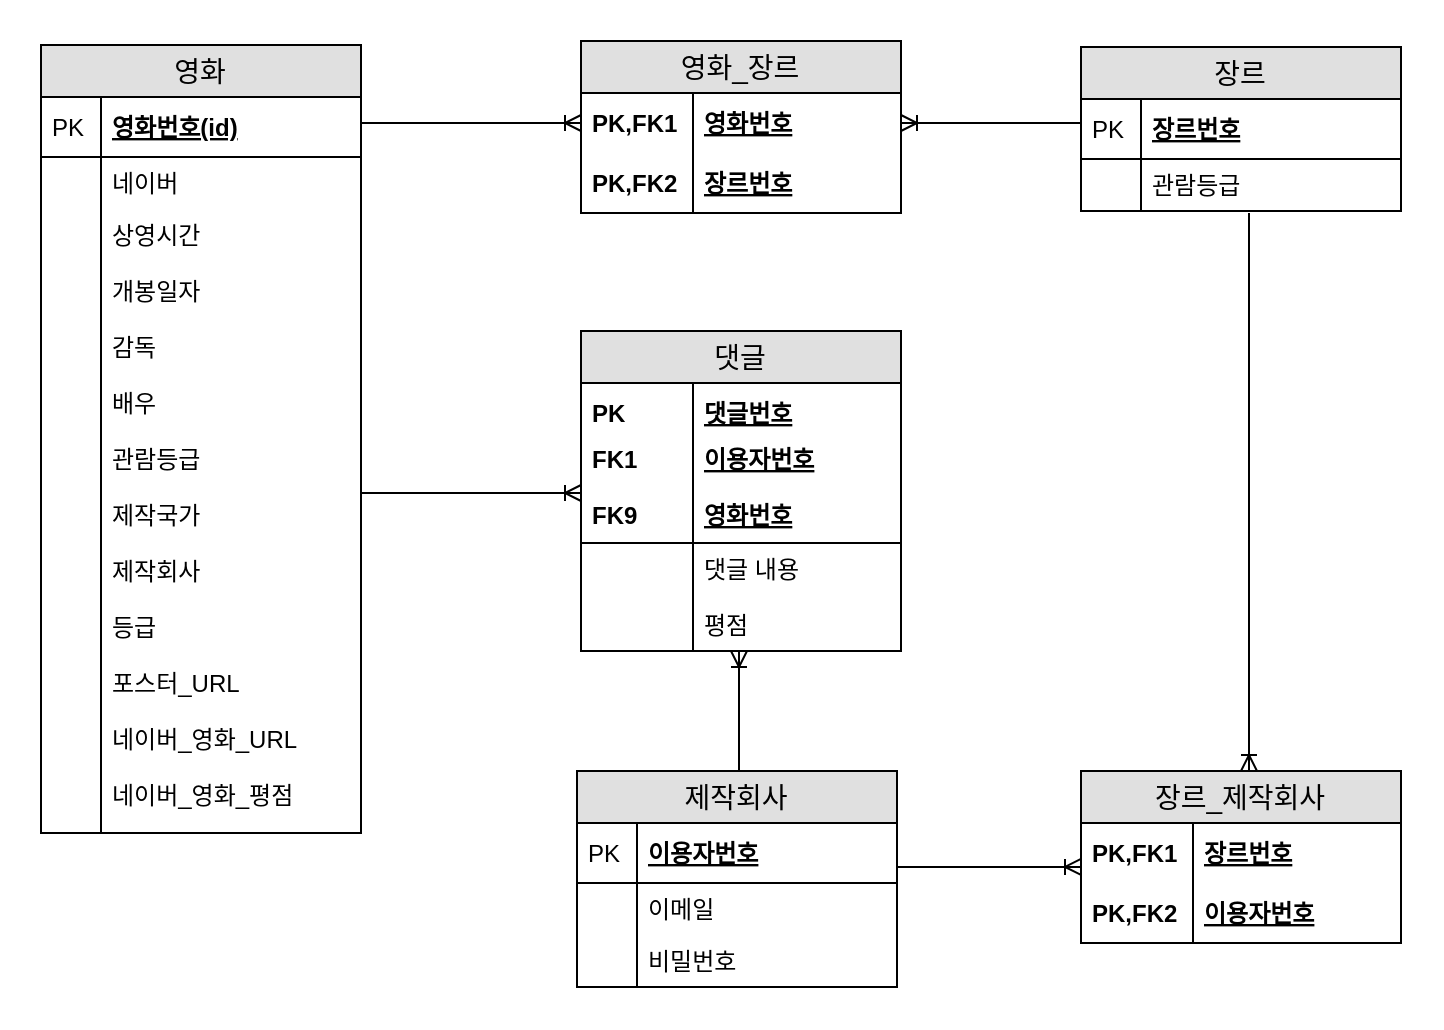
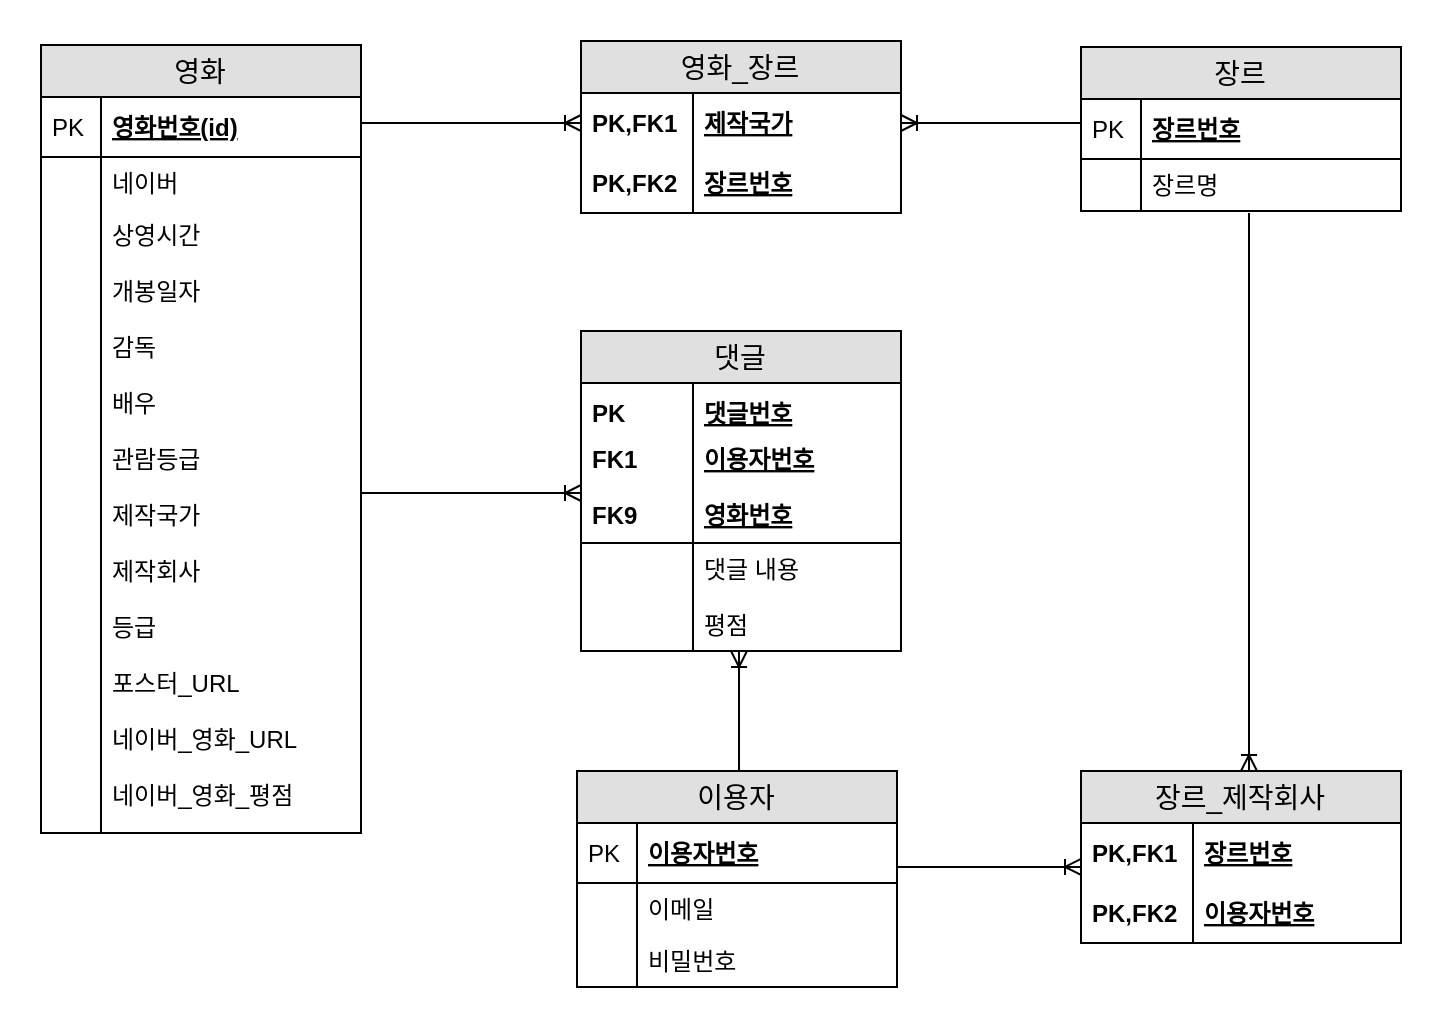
- <mxCell id="14" value="영화번호" style="shape=partialRectangle;top=0;left=0;right=0;bottom=0;align=left;verticalAlign=middle;fillColor=none;spacingLeft=60;spacingRight=4;overflow=hidden;rotatable=0;points=[[0,0.5],[1,0.5]];portConstraint=eastwest;dropTarget=0;fontStyle=5;fontSize=12;" vertex="1" parent="13"><mxGeometry y="26" width="160" height="30" as="geometry" /></mxCell>
+ <mxCell id="14" value="제작국가" style="shape=partialRectangle;top=0;left=0;right=0;bottom=0;align=left;verticalAlign=middle;fillColor=none;spacingLeft=60;spacingRight=4;overflow=hidden;rotatable=0;points=[[0,0.5],[1,0.5]];portConstraint=eastwest;dropTarget=0;fontStyle=5;fontSize=12;" vertex="1" parent="13"><mxGeometry y="26" width="160" height="30" as="geometry" /></mxCell>
- <mxCell id="21" value="관람등급" style="shape=partialRectangle;top=0;left=0;right=0;bottom=0;align=left;verticalAlign=top;fillColor=none;spacingLeft=34;spacingRight=4;overflow=hidden;rotatable=0;points=[[0,0.5],[1,0.5]];portConstraint=eastwest;dropTarget=0;fontSize=12;" vertex="1" parent="18"><mxGeometry y="56" width="160" height="26" as="geometry" /></mxCell>
+ <mxCell id="21" value="장르명" style="shape=partialRectangle;top=0;left=0;right=0;bottom=0;align=left;verticalAlign=top;fillColor=none;spacingLeft=34;spacingRight=4;overflow=hidden;rotatable=0;points=[[0,0.5],[1,0.5]];portConstraint=eastwest;dropTarget=0;fontSize=12;" vertex="1" parent="18"><mxGeometry y="56" width="160" height="26" as="geometry" /></mxCell>
- <mxCell id="30" value="제작회사" style="swimlane;fontStyle=0;childLayout=stackLayout;horizontal=1;startSize=26;fillColor=#e0e0e0;horizontalStack=0;resizeParent=1;resizeParentMax=0;resizeLast=0;collapsible=1;marginBottom=0;swimlaneFillColor=#ffffff;align=center;fontSize=14;" vertex="1" parent="1"><mxGeometry x="288" y="385" width="160" height="108" as="geometry" /></mxCell>
+ <mxCell id="30" value="이용자" style="swimlane;fontStyle=0;childLayout=stackLayout;horizontal=1;startSize=26;fillColor=#e0e0e0;horizontalStack=0;resizeParent=1;resizeParentMax=0;resizeLast=0;collapsible=1;marginBottom=0;swimlaneFillColor=#ffffff;align=center;fontSize=14;" vertex="1" parent="1"><mxGeometry x="288" y="385" width="160" height="108" as="geometry" /></mxCell>
